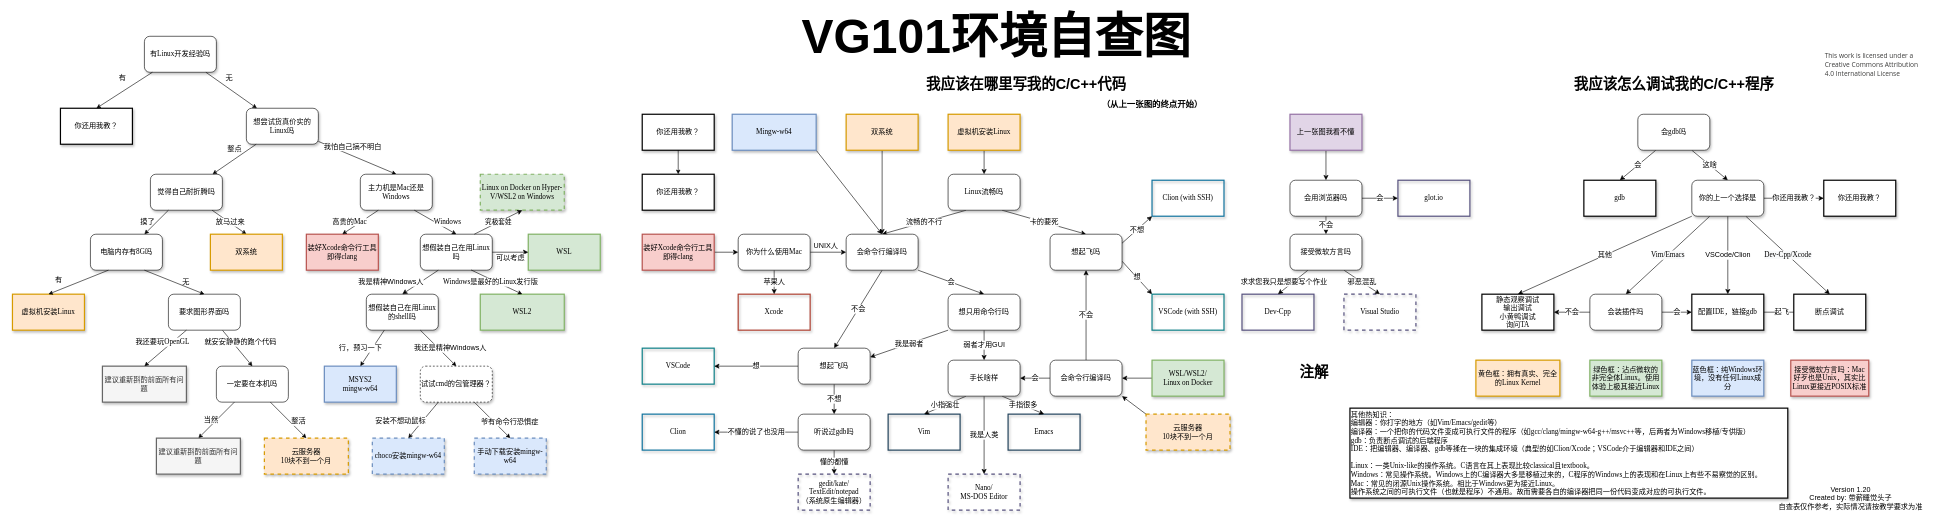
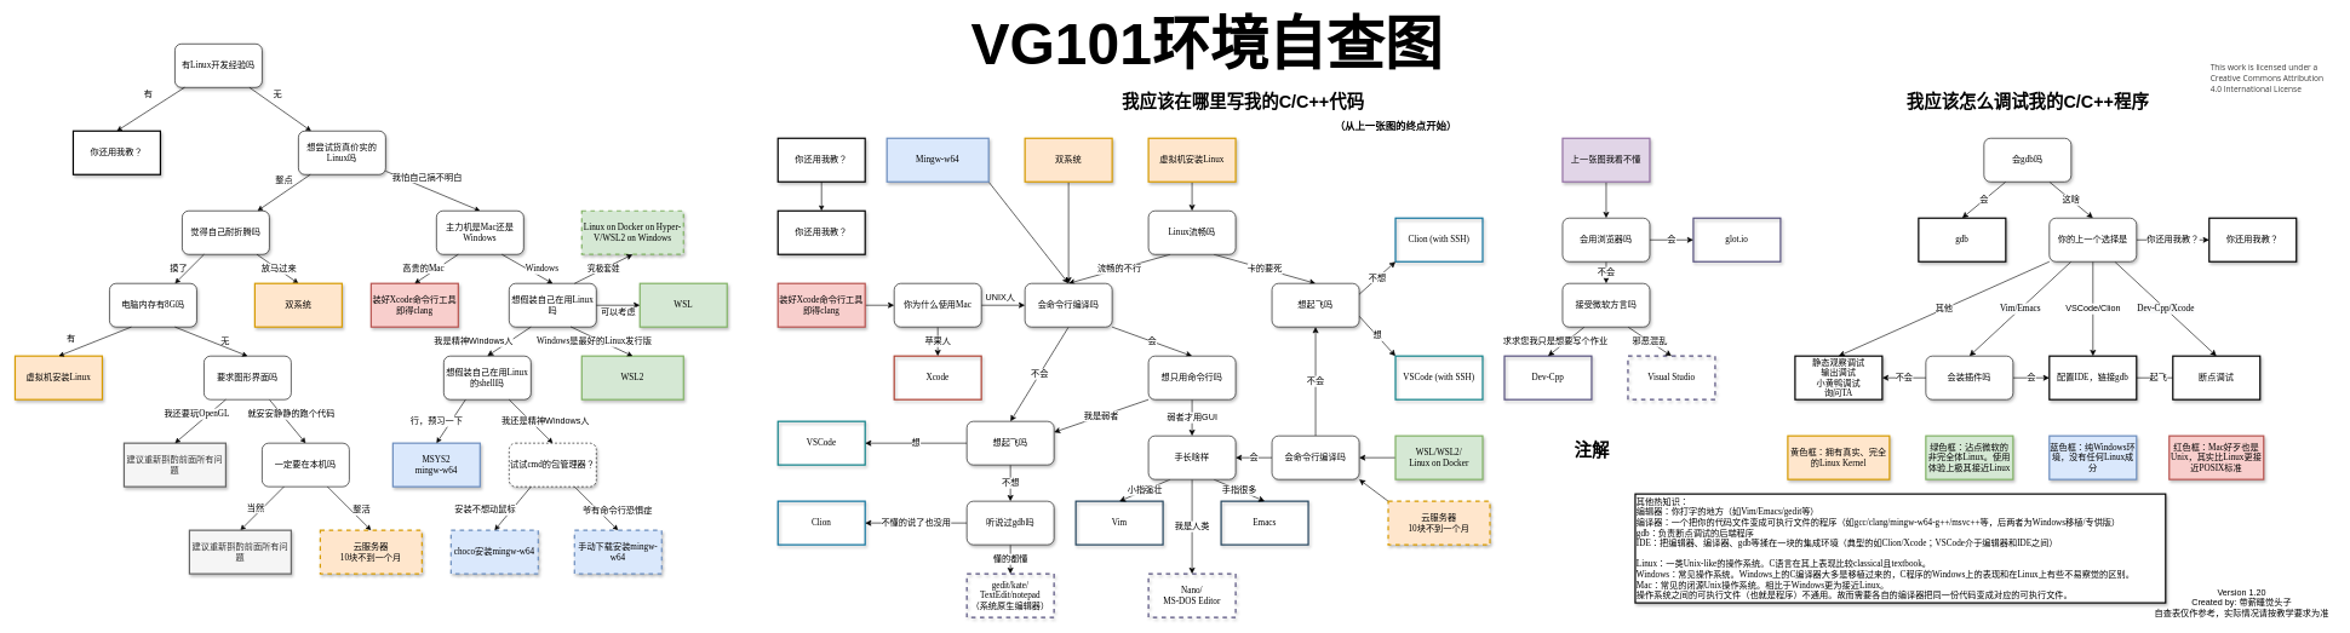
- <mxCell id="136" value="接受微软方言吗：Mac好歹也是Unix，其实比Linux更接近POSIX标准" style="whiteSpace=wrap;html=1;rounded=0;shadow=1;labelBackgroundColor=none;strokeWidth=2;fontFamily=Verdana;fontSize=12;align=center;fillColor=#f8cecc;strokeColor=#b85450;" parent="1" vertex="1"><mxGeometry x="2985" y="600" width="130" height="60" as="geometry" /></mxCell>
+ <mxCell id="136" value="红色框：Mac好歹也是Unix，其实比Linux更接近POSIX标准" style="whiteSpace=wrap;html=1;rounded=0;shadow=1;labelBackgroundColor=none;strokeWidth=2;fontFamily=Verdana;fontSize=12;align=center;fillColor=#f8cecc;strokeColor=#b85450;" parent="1" vertex="1"><mxGeometry x="2985" y="600" width="130" height="60" as="geometry" /></mxCell>
